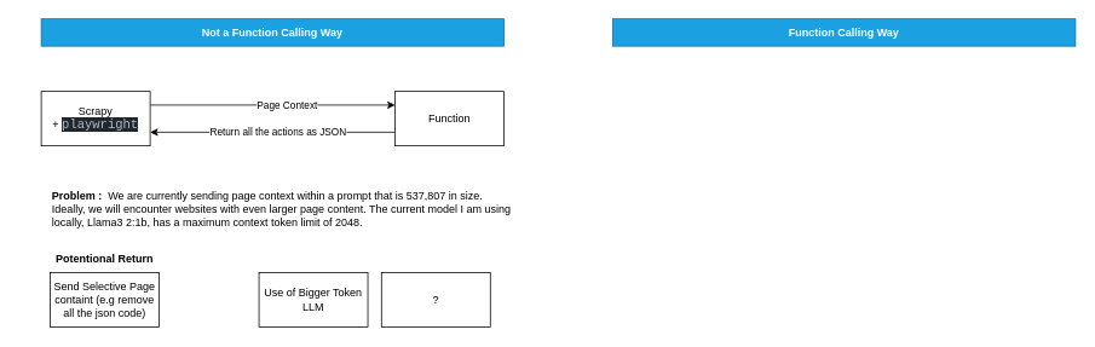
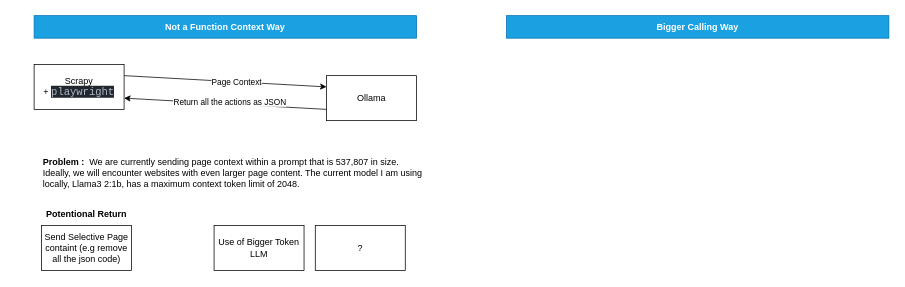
- <mxCell id="13" value="&lt;b&gt;Not a Function Calling Way&lt;/b&gt;" style="rounded=0;whiteSpace=wrap;html=1;fillColor=#1ba1e2;fontColor=#ffffff;strokeColor=#006EAF;" vertex="1" parent="1"><mxGeometry x="45" y="20" width="510" height="30" as="geometry" /></mxCell>
+ <mxCell id="13" value="&lt;b&gt;Not a Function Context Way&lt;/b&gt;" style="rounded=0;whiteSpace=wrap;html=1;fillColor=#1ba1e2;fontColor=#ffffff;strokeColor=#006EAF;" vertex="1" parent="1"><mxGeometry x="45" y="20" width="510" height="30" as="geometry" /></mxCell>
- <mxCell id="14" value="&lt;b&gt;Function Calling Way&lt;/b&gt;" style="rounded=0;whiteSpace=wrap;html=1;fillColor=#1ba1e2;fontColor=#ffffff;strokeColor=#006EAF;" vertex="1" parent="1"><mxGeometry x="675" y="20" width="510" height="30" as="geometry" /></mxCell>
+ <mxCell id="14" value="&lt;b&gt;Bigger Calling Way&lt;/b&gt;" style="rounded=0;whiteSpace=wrap;html=1;fillColor=#1ba1e2;fontColor=#ffffff;strokeColor=#006EAF;" vertex="1" parent="1"><mxGeometry x="675" y="20" width="510" height="30" as="geometry" /></mxCell>
- <mxCell id="7" value="Scrapy +&amp;nbsp;&lt;span style=&quot;background-color: rgb(34, 39, 46); color: rgb(173, 186, 199); font-family: Consolas, &amp;quot;Courier New&amp;quot;, monospace; font-size: 14px;&quot;&gt;playwright&lt;/span&gt;" style="rounded=0;whiteSpace=wrap;html=1;" vertex="1" parent="1"><mxGeometry x="45" y="100" width="120" height="60" as="geometry" /></mxCell>
+ <mxCell id="7" value="Scrapy +&amp;nbsp;&lt;span style=&quot;background-color: rgb(34, 39, 46); color: rgb(173, 186, 199); font-family: Consolas, &amp;quot;Courier New&amp;quot;, monospace; font-size: 14px;&quot;&gt;playwright&lt;/span&gt;" style="rounded=0;whiteSpace=wrap;html=1;" vertex="1" parent="1"><mxGeometry x="45" y="85" width="120" height="60" as="geometry" /></mxCell>
- <mxCell id="4" value="Function" style="rounded=0;whiteSpace=wrap;html=1;" vertex="1" parent="1"><mxGeometry x="435" y="100" width="120" height="60" as="geometry" /></mxCell>
+ <mxCell id="4" value="Ollama" style="rounded=0;whiteSpace=wrap;html=1;" vertex="1" parent="1"><mxGeometry x="435" y="100" width="120" height="60" as="geometry" /></mxCell>
